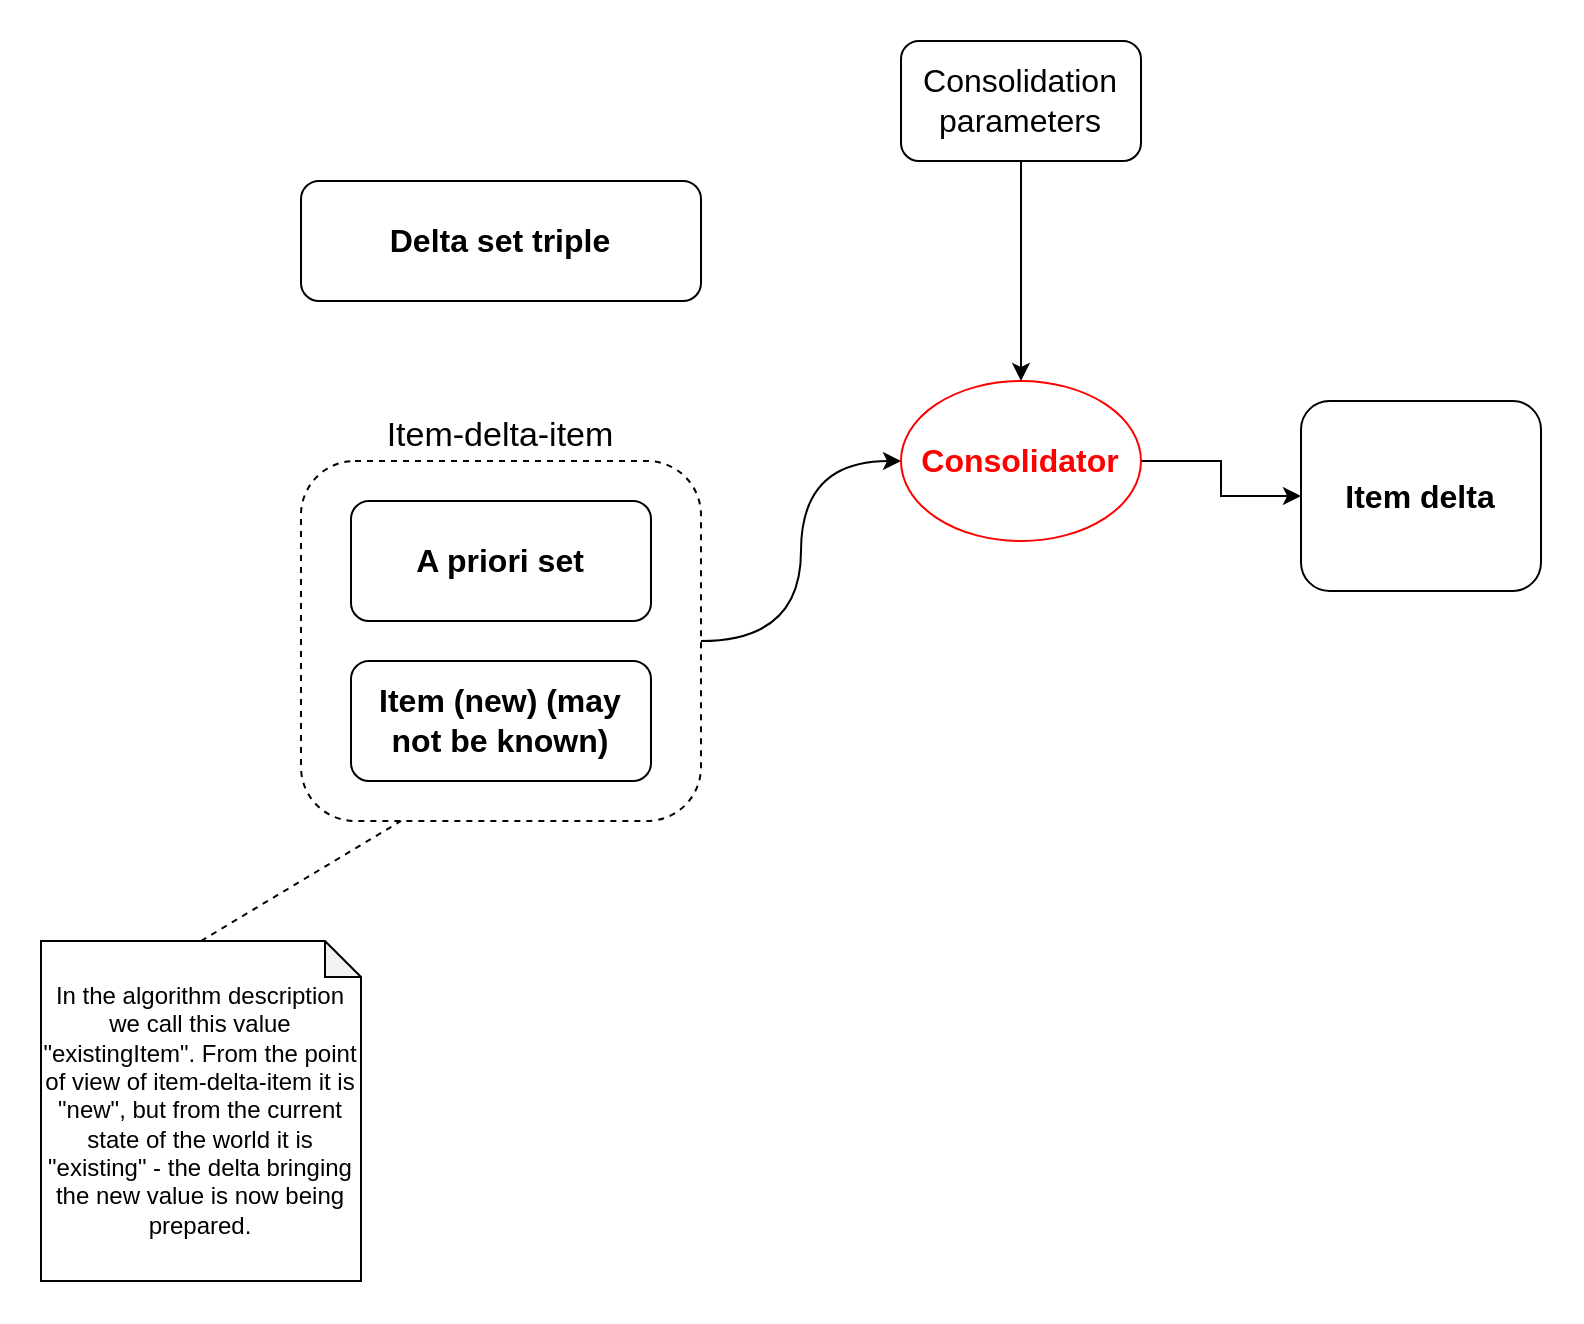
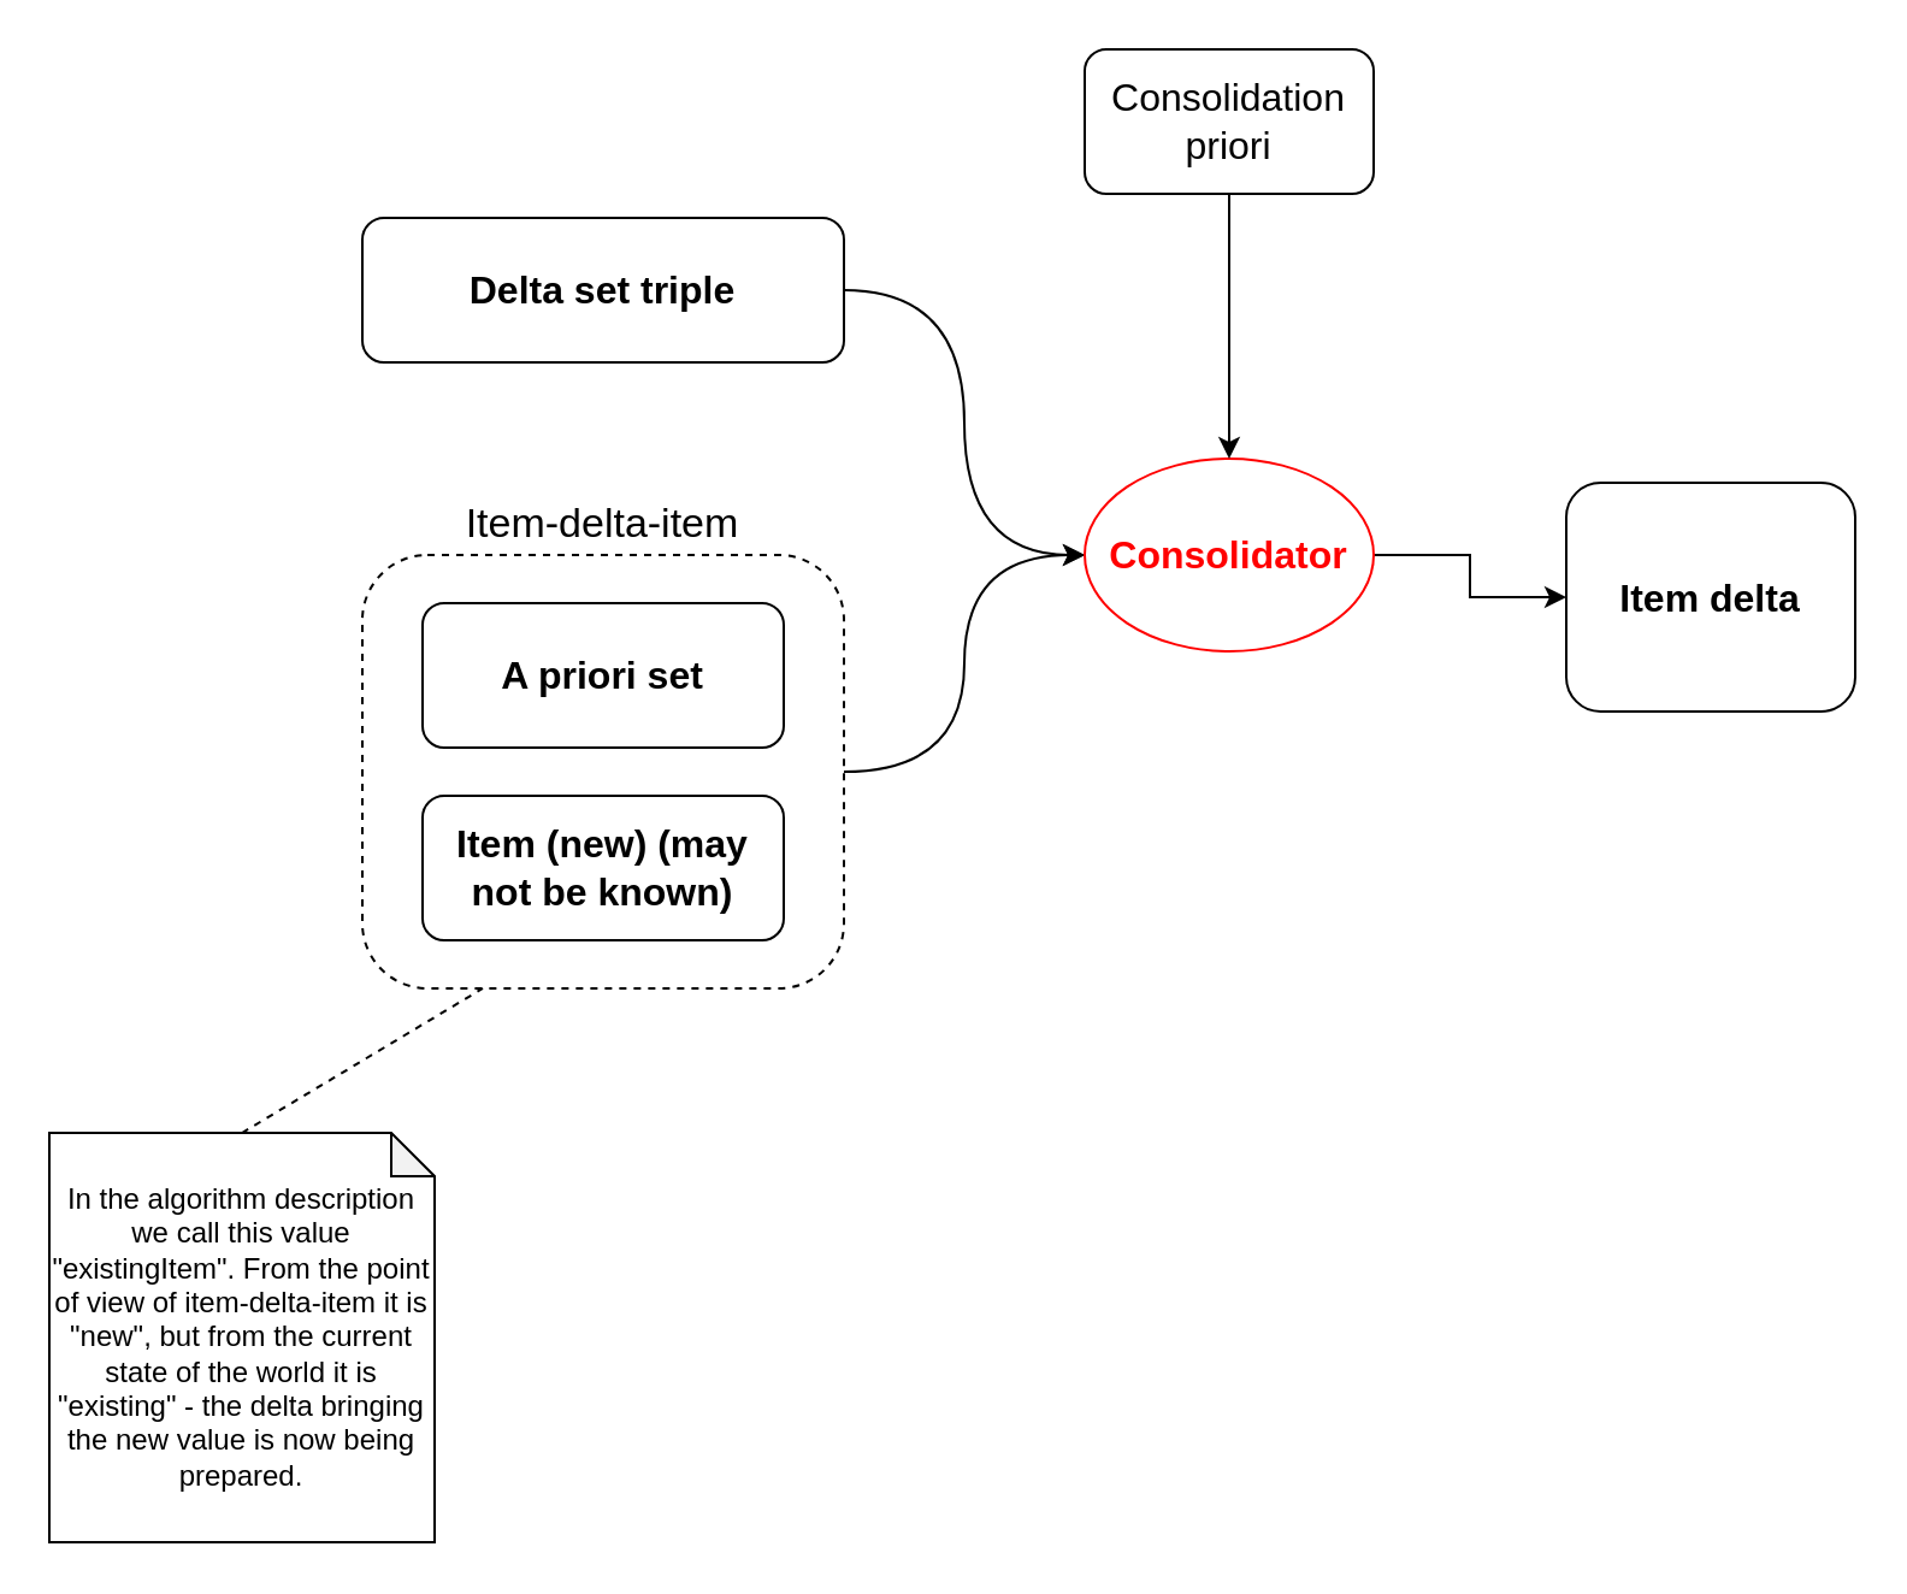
- <mxCell id="11" value="Consolidation parameters" style="rounded=1;whiteSpace=wrap;html=1;fontSize=16;" parent="1" vertex="1"><mxGeometry x="450" y="20" width="120" height="60" as="geometry" /></mxCell>
+ <mxCell id="11" value="Consolidation priori" style="rounded=1;whiteSpace=wrap;html=1;fontSize=16;" parent="1" vertex="1"><mxGeometry x="450" y="20" width="120" height="60" as="geometry" /></mxCell>
+ <mxCell id="5" style="edgeStyle=orthogonalEdgeStyle;rounded=0;orthogonalLoop=1;jettySize=auto;html=1;exitX=1;exitY=0.5;exitDx=0;exitDy=0;entryX=0;entryY=0.5;entryDx=0;entryDy=0;curved=1;" parent="1" source="6" target="9" edge="1"><mxGeometry relative="1" as="geometry" /></mxCell>
